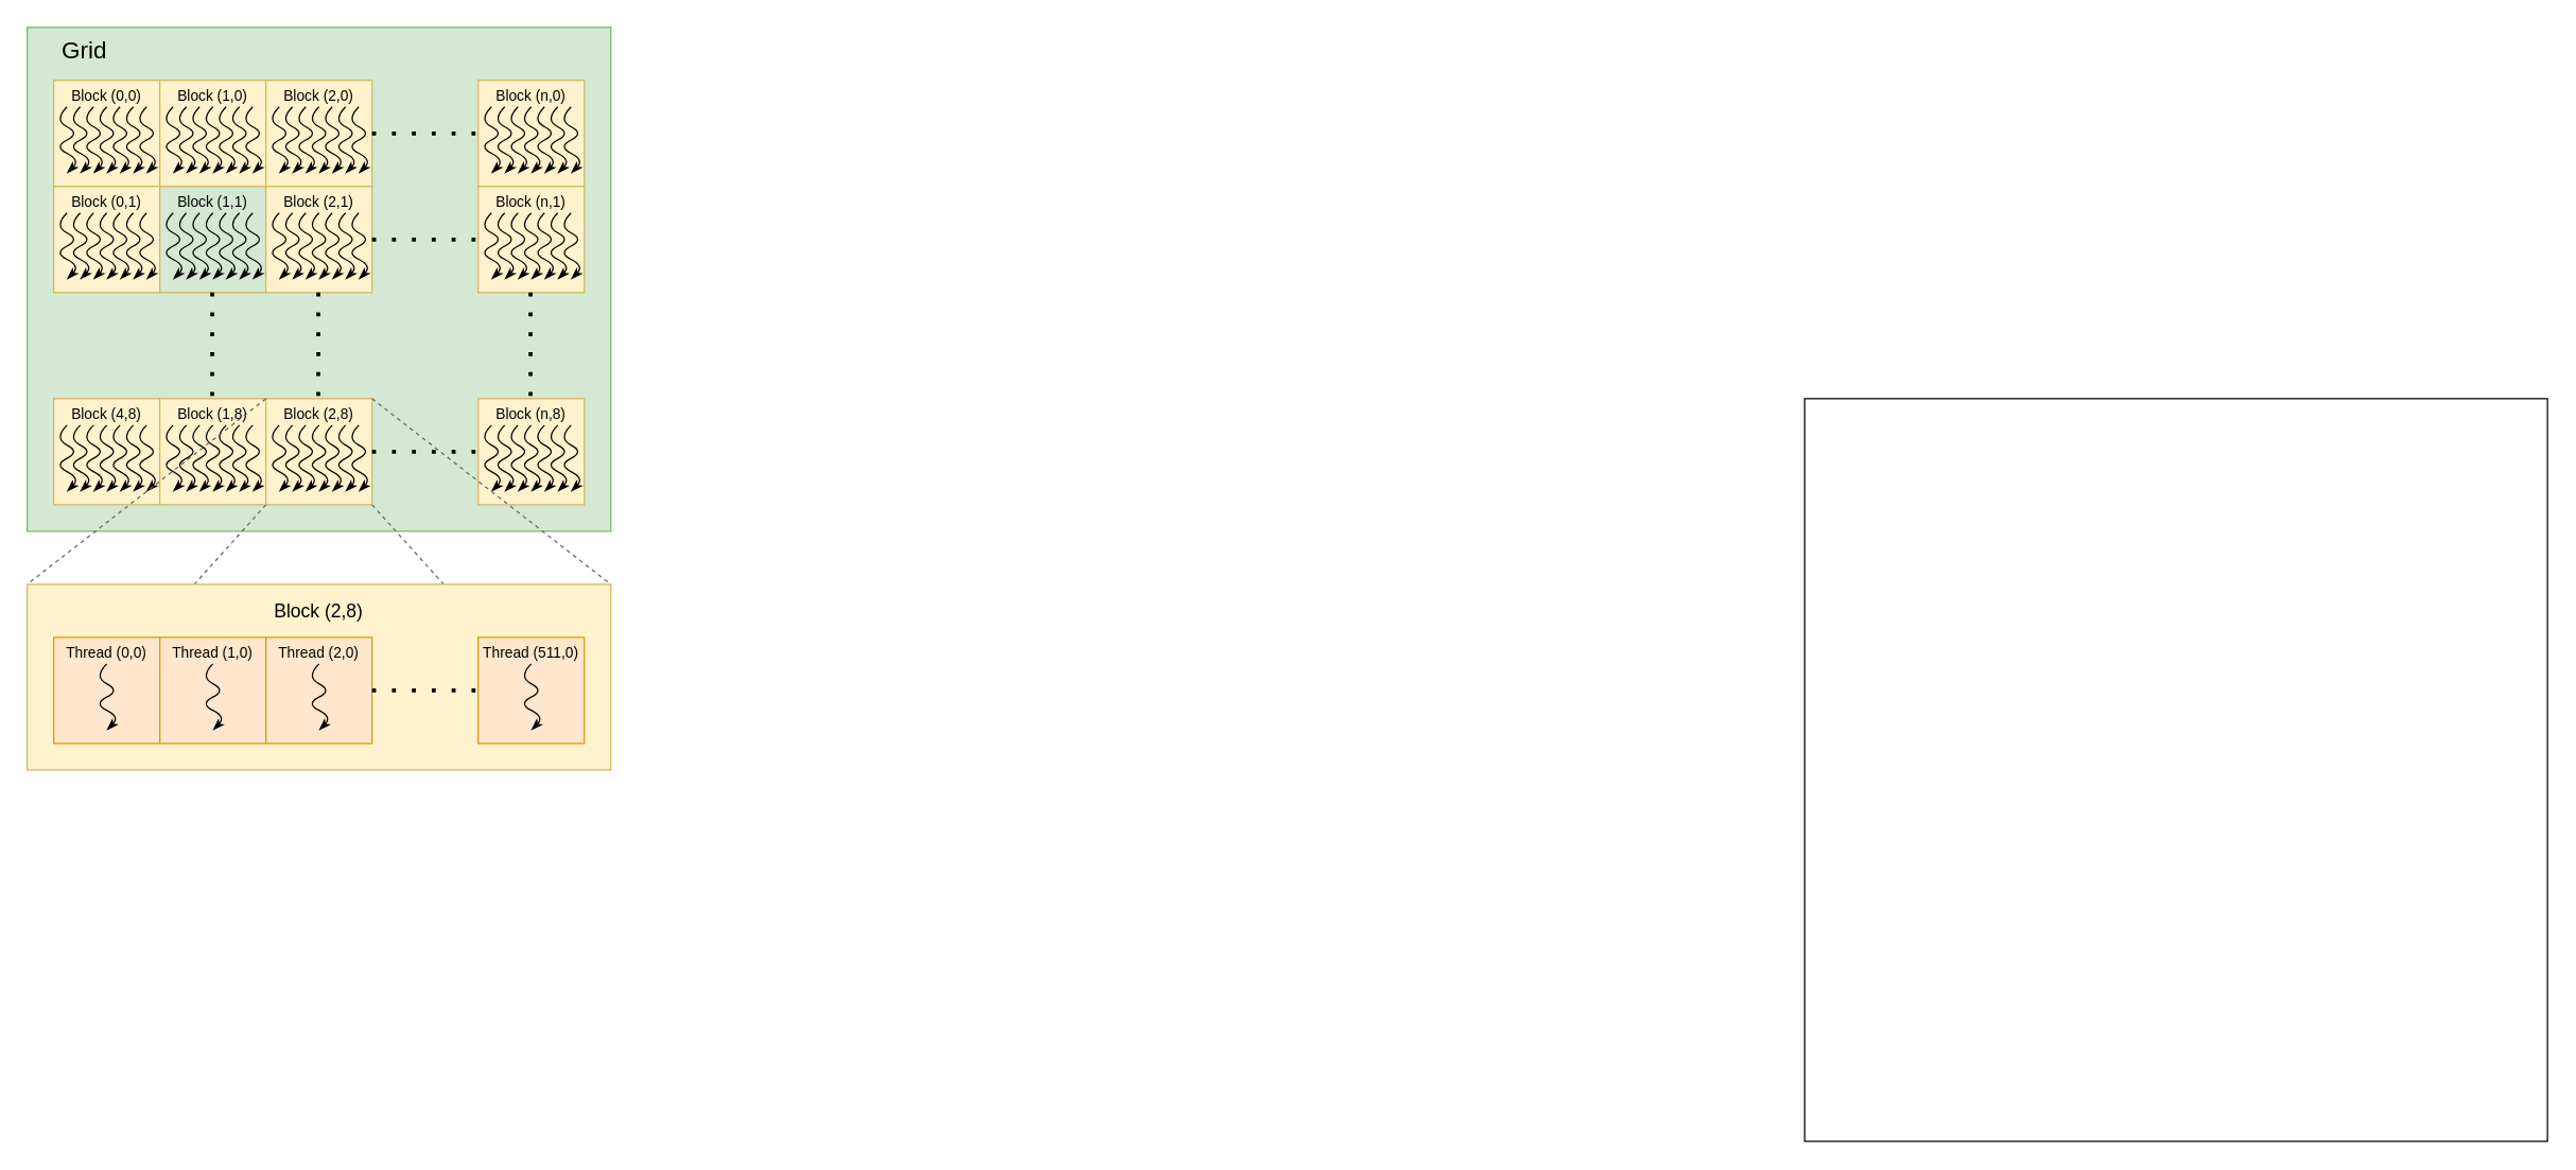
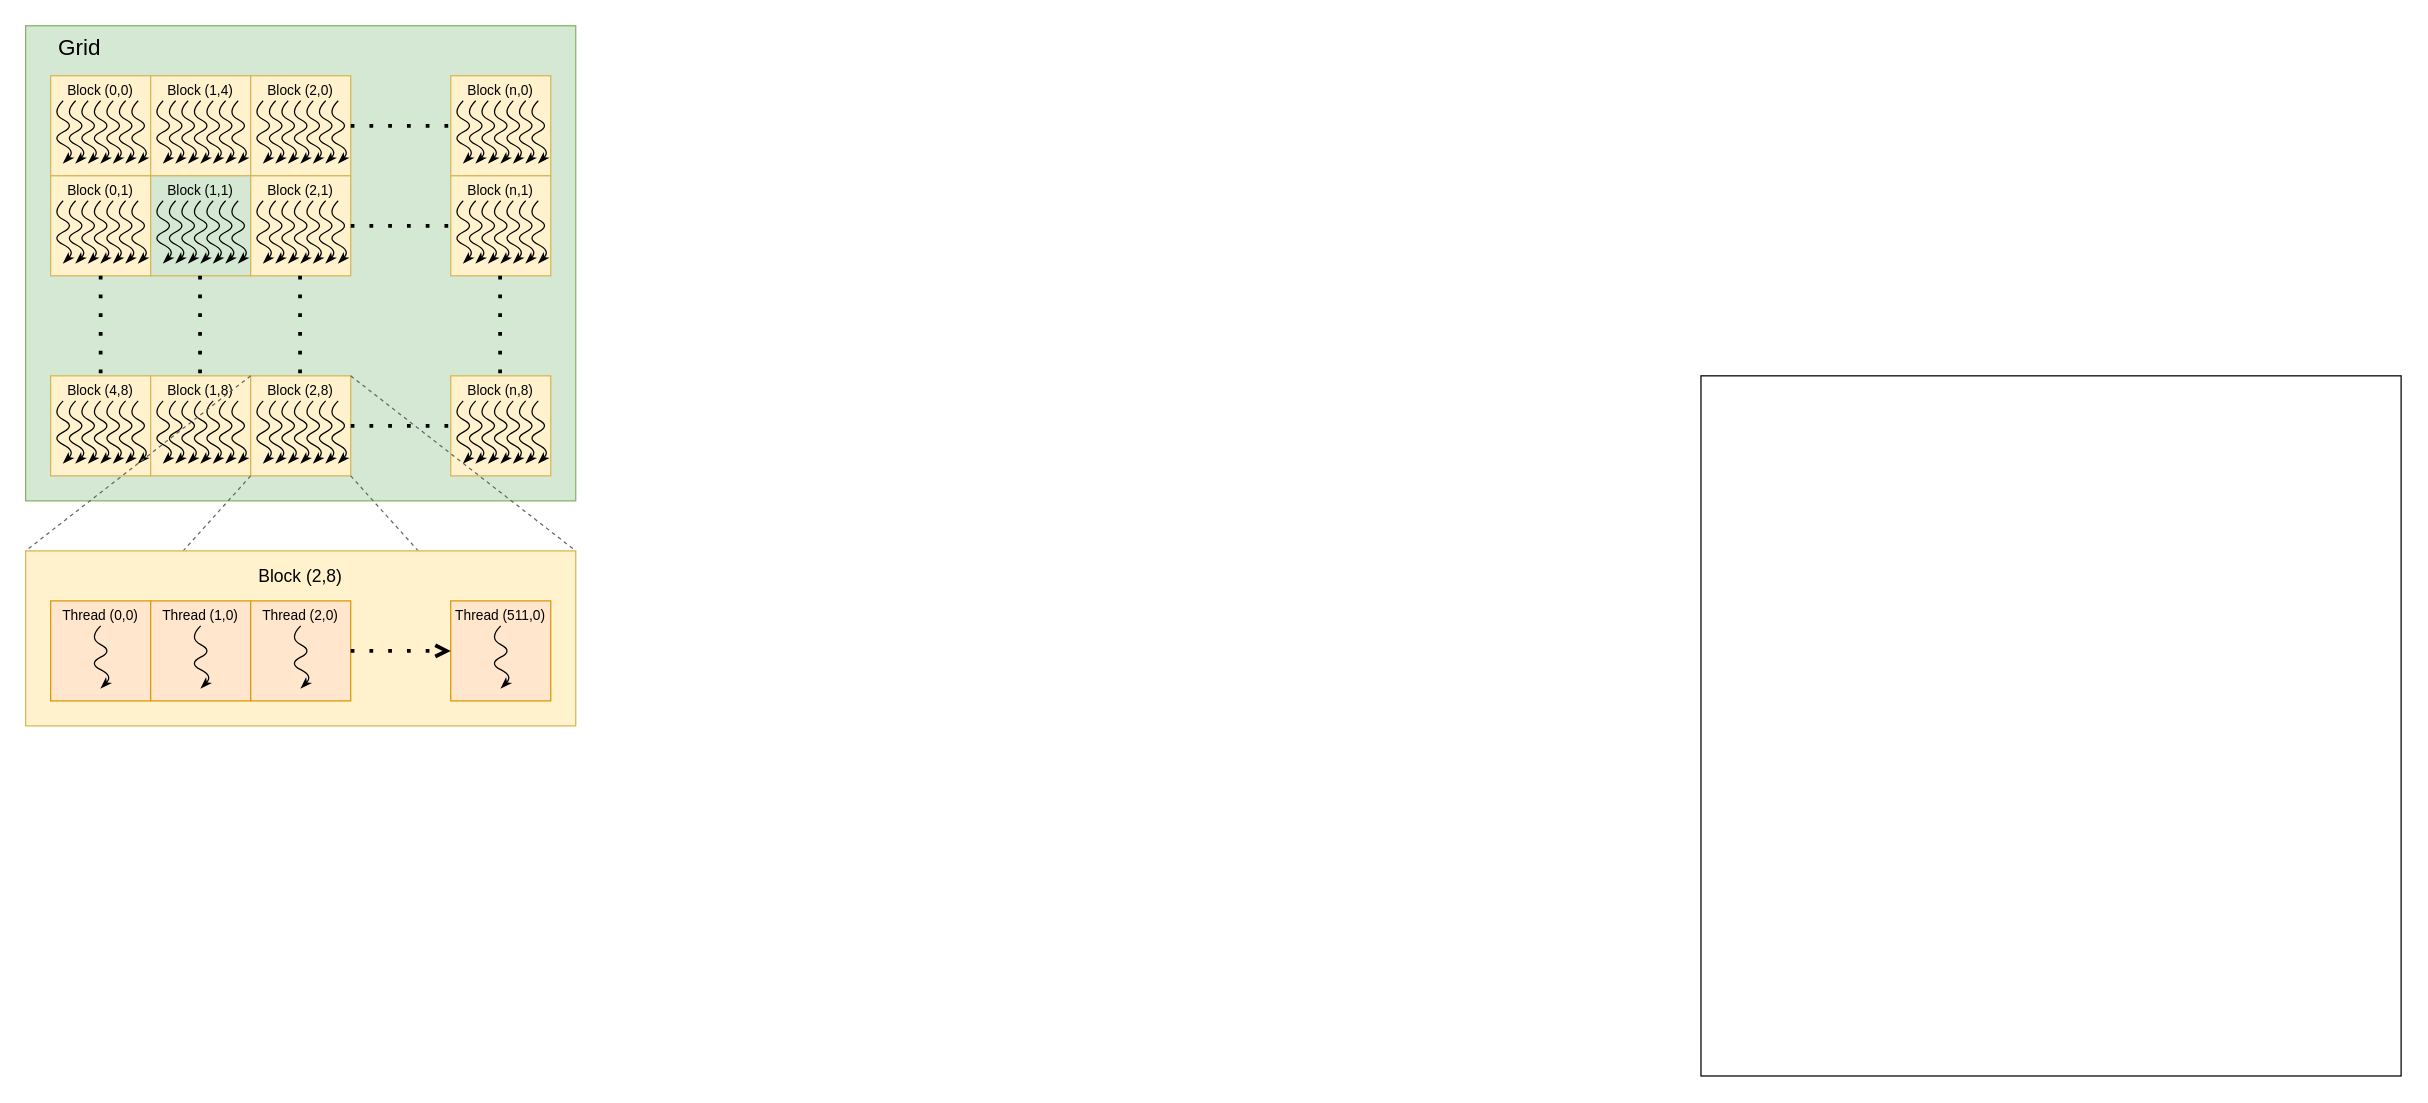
- <mxCell id="5" value="&lt;span style=&quot;font-size: 11px;&quot;&gt;Block (1,0)&lt;br&gt;&lt;br&gt;&lt;br&gt;&lt;br&gt;&lt;br&gt;&lt;/span&gt;" style="whiteSpace=wrap;html=1;aspect=fixed;fillColor=#fff2cc;strokeColor=#d6b656;" vertex="1" parent="1"><mxGeometry x="120" y="60" width="80" height="80" as="geometry" /></mxCell>
+ <mxCell id="5" value="&lt;span style=&quot;font-size: 11px;&quot;&gt;Block (1,4)&lt;br&gt;&lt;br&gt;&lt;br&gt;&lt;br&gt;&lt;br&gt;&lt;/span&gt;" style="whiteSpace=wrap;html=1;aspect=fixed;fillColor=#fff2cc;strokeColor=#d6b656;" vertex="1" parent="1"><mxGeometry x="120" y="60" width="80" height="80" as="geometry" /></mxCell>
+ <mxCell id="14" value="" style="endArrow=none;html=1;strokeWidth=3;rounded=0;fontSize=14;exitX=0.5;exitY=1;exitDx=0;exitDy=0;entryX=0.5;entryY=0;entryDx=0;entryDy=0;dashed=1;dashPattern=1 4;" edge="1" parent="1" source="9" target="15"><mxGeometry width="50" height="50" relative="1" as="geometry"><mxPoint x="280" y="260" as="sourcePoint" /><mxPoint x="360" y="260" as="targetPoint" /></mxGeometry></mxCell>
- <mxCell id="128" value="" style="endArrow=none;html=1;strokeWidth=3;rounded=0;fontSize=14;exitX=1;exitY=0.5;exitDx=0;exitDy=0;entryX=0;entryY=0.5;entryDx=0;entryDy=0;dashed=1;dashPattern=1 4;" edge="1" parent="1" source="126" target="127"><mxGeometry width="50" height="50" relative="1" as="geometry"><mxPoint x="690" y="560" as="sourcePoint" /><mxPoint x="740" y="510" as="targetPoint" /></mxGeometry></mxCell>
+ <mxCell id="128" value="" style="endArrow=open;html=1;strokeWidth=3;rounded=0;fontSize=14;exitX=1;exitY=0.5;exitDx=0;exitDy=0;entryX=0;entryY=0.5;entryDx=0;entryDy=0;dashed=1;dashPattern=1 4;" edge="1" parent="1" source="126" target="127"><mxGeometry width="50" height="50" relative="1" as="geometry"><mxPoint x="690" y="560" as="sourcePoint" /><mxPoint x="740" y="510" as="targetPoint" /></mxGeometry></mxCell>
